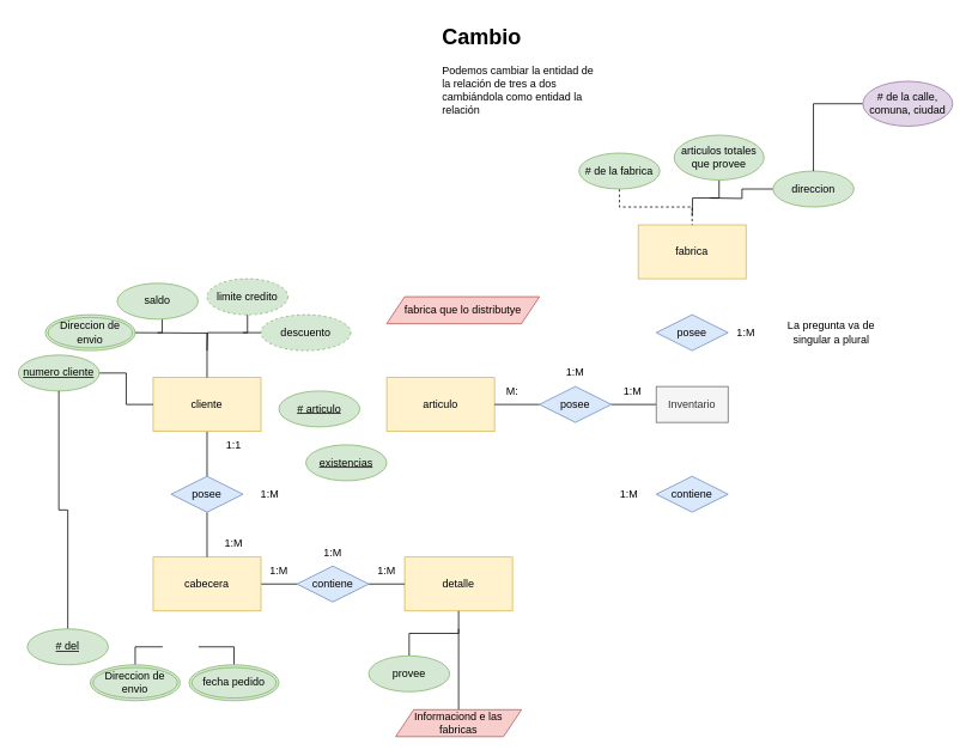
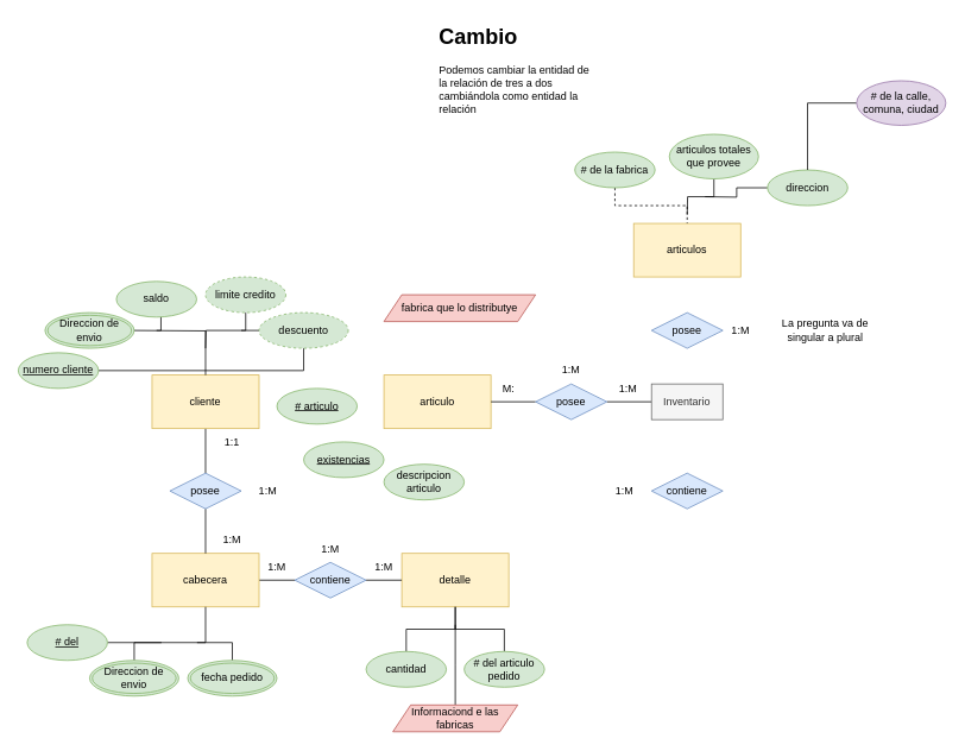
- <mxCell id="3" value="fabrica" style="rounded=0;whiteSpace=wrap;html=1;fillColor=#fff2cc;strokeColor=#d6b656;" parent="1" vertex="1"><mxGeometry x="710" y="250" width="120" height="60" as="geometry" /></mxCell>
+ <mxCell id="3" value="articulos" style="rounded=0;whiteSpace=wrap;html=1;fillColor=#fff2cc;strokeColor=#d6b656;" parent="1" vertex="1"><mxGeometry x="710" y="250" width="120" height="60" as="geometry" /></mxCell>
- <mxCell id="27" style="edgeStyle=orthogonalEdgeStyle;rounded=0;orthogonalLoop=1;jettySize=auto;html=1;endArrow=none;endFill=0;" parent="1" source="28" target="9" edge="1"><mxGeometry relative="1" as="geometry" /></mxCell>
+ <mxCell id="27" style="edgeStyle=orthogonalEdgeStyle;rounded=0;orthogonalLoop=1;jettySize=auto;html=1;endArrow=none;endFill=0;" parent="1" source="28" target="62" edge="1"><mxGeometry relative="1" as="geometry" /></mxCell>
+ <mxCell id="31" value="descripcion articulo" style="ellipse;whiteSpace=wrap;html=1;fillColor=#d5e8d4;strokeColor=#82b366;" parent="1" vertex="1"><mxGeometry x="430" y="520" width="90" height="40" as="geometry" /></mxCell>
- <mxCell id="32" style="edgeStyle=orthogonalEdgeStyle;rounded=0;orthogonalLoop=1;jettySize=auto;html=1;endArrow=none;endFill=0;" parent="1" source="33" target="28" edge="1"><mxGeometry relative="1" as="geometry" /></mxCell>
+ <mxCell id="32" style="edgeStyle=orthogonalEdgeStyle;rounded=0;orthogonalLoop=1;jettySize=auto;html=1;entryX=0.5;entryY=1;entryDx=0;entryDy=0;endArrow=none;endFill=0;" parent="1" source="33" target="5" edge="1"><mxGeometry relative="1" as="geometry" /></mxCell>
+ <mxCell id="54" style="edgeStyle=orthogonalEdgeStyle;rounded=0;orthogonalLoop=1;jettySize=auto;html=1;entryX=0.5;entryY=1;entryDx=0;entryDy=0;endArrow=none;endFill=0;" parent="1" source="55" target="2" edge="1"><mxGeometry relative="1" as="geometry" /></mxCell>
- <mxCell id="53" value="provee" style="ellipse;whiteSpace=wrap;html=1;fillColor=#d5e8d4;strokeColor=#82b366;" parent="1" vertex="1"><mxGeometry x="410" y="730" width="90" height="40" as="geometry" /></mxCell>
+ <mxCell id="53" value="cantidad" style="ellipse;whiteSpace=wrap;html=1;fillColor=#d5e8d4;strokeColor=#82b366;" parent="1" vertex="1"><mxGeometry x="410" y="730" width="90" height="40" as="geometry" /></mxCell>
+ <mxCell id="55" value="# del articulo pedido" style="ellipse;whiteSpace=wrap;html=1;fillColor=#d5e8d4;strokeColor=#82b366;" parent="1" vertex="1"><mxGeometry x="520" y="730" width="90" height="40" as="geometry" /></mxCell>
